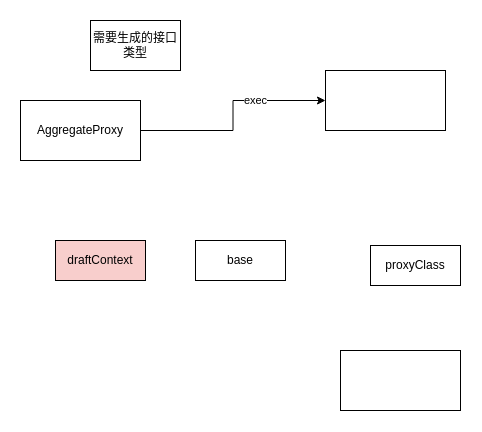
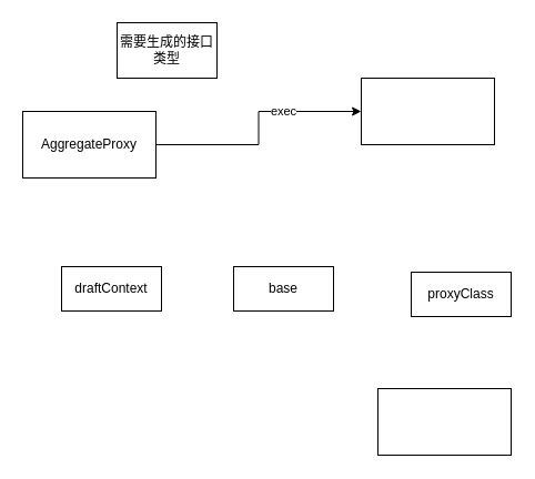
- <mxCell id="5" value="需要生成的接口类型" style="rounded=0;whiteSpace=wrap;html=1;" vertex="1" parent="1"><mxGeometry x="90" y="20" width="90" height="50" as="geometry" /></mxCell>
+ <mxCell id="5" value="需要生成的接口类型" style="rounded=0;whiteSpace=wrap;html=1;" vertex="1" parent="1"><mxGeometry x="105" y="20" width="90" height="50" as="geometry" /></mxCell>
- <mxCell id="8" value="draftContext" style="rounded=0;whiteSpace=wrap;html=1;fillColor=#f8cecc;" vertex="1" parent="1"><mxGeometry x="55" y="240" width="90" height="40" as="geometry" /></mxCell>
+ <mxCell id="8" value="draftContext" style="rounded=0;whiteSpace=wrap;html=1;" vertex="1" parent="1"><mxGeometry x="55" y="240" width="90" height="40" as="geometry" /></mxCell>
- <mxCell id="7" value="base" style="rounded=0;whiteSpace=wrap;html=1;" vertex="1" parent="1"><mxGeometry x="195" y="240" width="90" height="40" as="geometry" /></mxCell>
+ <mxCell id="7" value="base" style="rounded=0;whiteSpace=wrap;html=1;" vertex="1" parent="1"><mxGeometry x="210" y="240" width="90" height="40" as="geometry" /></mxCell>
